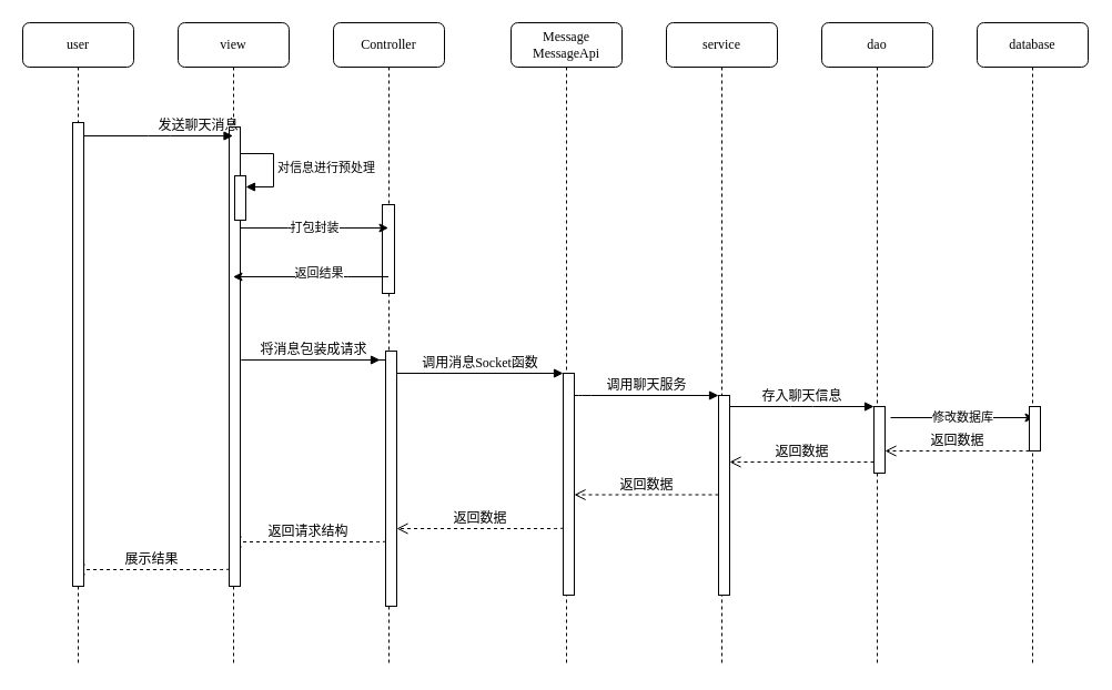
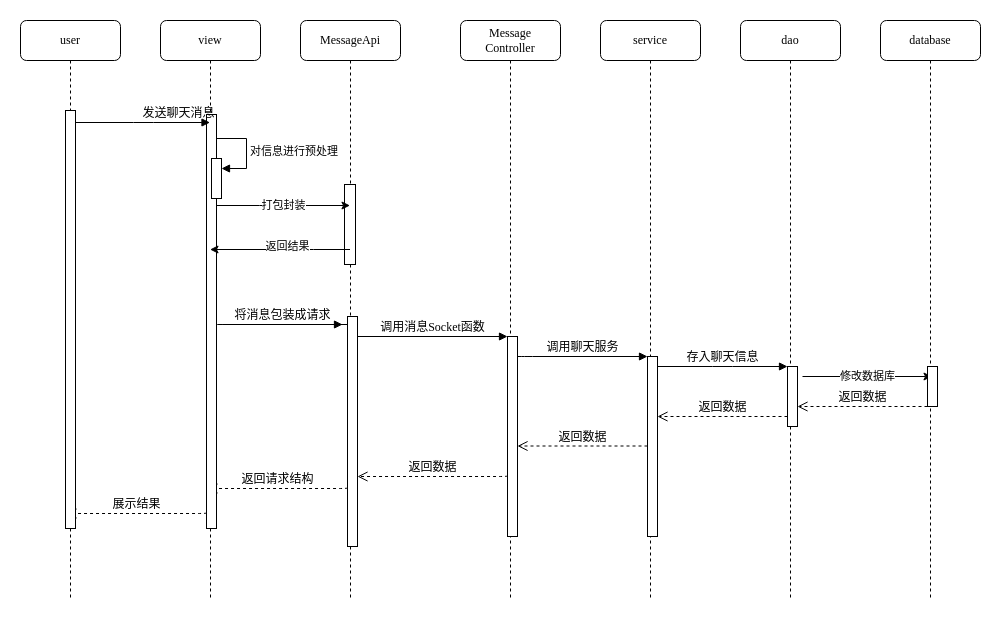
- <mxCell id="2" value="Controller" style="shape=umlLifeline;perimeter=lifelinePerimeter;whiteSpace=wrap;html=1;container=1;collapsible=0;recursiveResize=0;outlineConnect=0;rounded=1;shadow=0;comic=0;labelBackgroundColor=none;strokeWidth=1;fontFamily=Verdana;fontSize=12;align=center;" parent="1" vertex="1"><mxGeometry x="300" y="20" width="100" height="580" as="geometry" /></mxCell>
+ <mxCell id="2" value="MessageApi" style="shape=umlLifeline;perimeter=lifelinePerimeter;whiteSpace=wrap;html=1;container=1;collapsible=0;recursiveResize=0;outlineConnect=0;rounded=1;shadow=0;comic=0;labelBackgroundColor=none;strokeWidth=1;fontFamily=Verdana;fontSize=12;align=center;" parent="1" vertex="1"><mxGeometry x="300" y="20" width="100" height="580" as="geometry" /></mxCell>
- <mxCell id="8" value="Message&lt;br&gt;MessageApi" style="shape=umlLifeline;perimeter=lifelinePerimeter;whiteSpace=wrap;html=1;container=1;collapsible=0;recursiveResize=0;outlineConnect=0;rounded=1;shadow=0;comic=0;labelBackgroundColor=none;strokeWidth=1;fontFamily=Verdana;fontSize=12;align=center;" parent="1" vertex="1"><mxGeometry x="460" y="20" width="100" height="580" as="geometry" /></mxCell>
+ <mxCell id="8" value="Message&lt;br&gt;Controller" style="shape=umlLifeline;perimeter=lifelinePerimeter;whiteSpace=wrap;html=1;container=1;collapsible=0;recursiveResize=0;outlineConnect=0;rounded=1;shadow=0;comic=0;labelBackgroundColor=none;strokeWidth=1;fontFamily=Verdana;fontSize=12;align=center;" parent="1" vertex="1"><mxGeometry x="460" y="20" width="100" height="580" as="geometry" /></mxCell>
